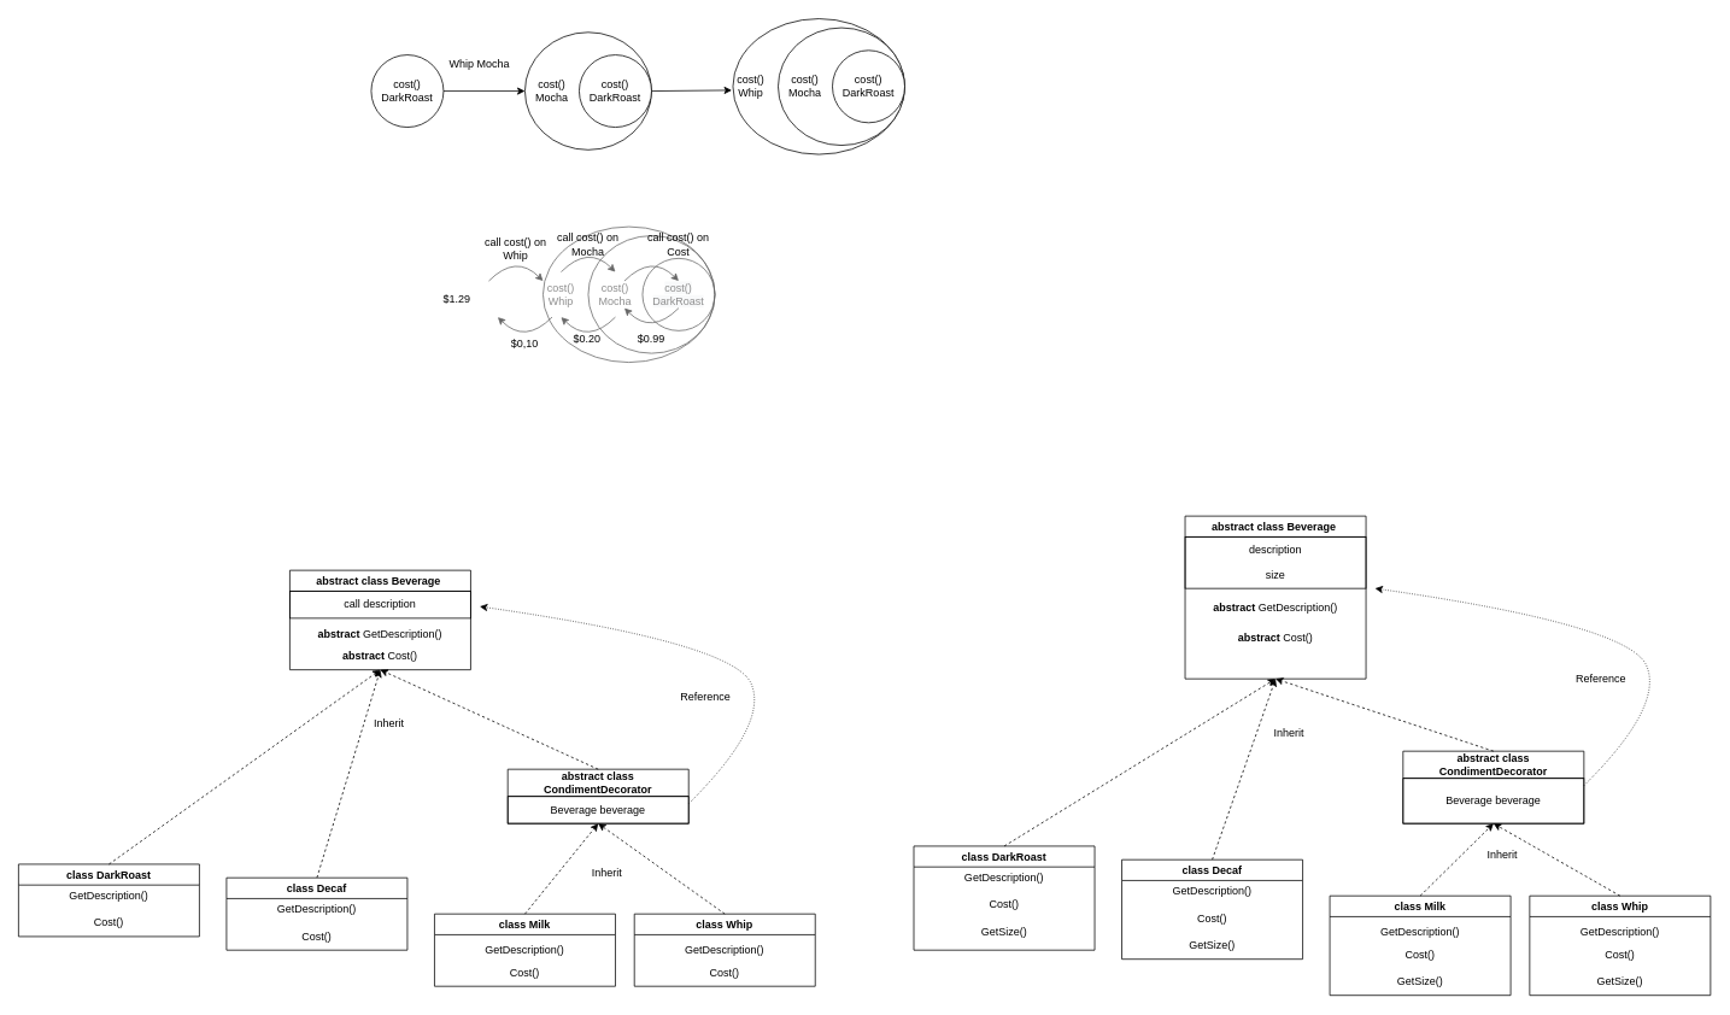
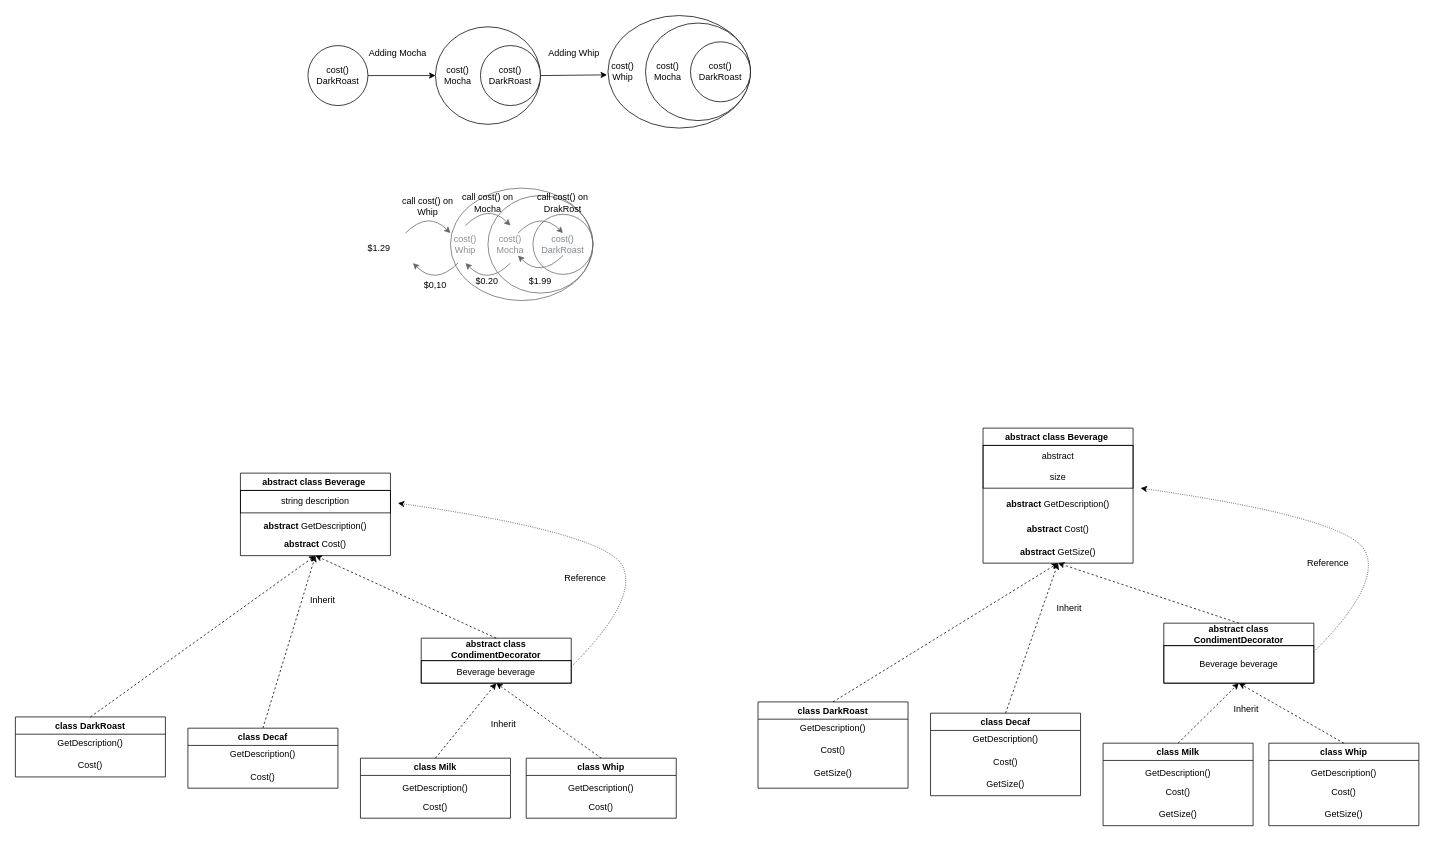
- <mxCell id="20" value="Whip Mocha" style="text;html=1;strokeColor=none;fillColor=none;align=center;verticalAlign=middle;whiteSpace=wrap;rounded=0;" vertex="1" parent="1"><mxGeometry x="485" y="60" width="90" height="20" as="geometry" /></mxCell>
+ <mxCell id="20" value="Adding Mocha" style="text;html=1;strokeColor=none;fillColor=none;align=center;verticalAlign=middle;whiteSpace=wrap;rounded=0;" vertex="1" parent="1"><mxGeometry x="485" y="60" width="90" height="20" as="geometry" /></mxCell>
+ <mxCell id="21" value="Adding Whip" style="text;html=1;strokeColor=none;fillColor=none;align=center;verticalAlign=middle;whiteSpace=wrap;rounded=0;" vertex="1" parent="1"><mxGeometry x="720" y="60" width="90" height="20" as="geometry" /></mxCell>
- <mxCell id="31" value="call cost() on &lt;br&gt;Cost" style="text;html=1;strokeColor=none;fillColor=none;align=center;verticalAlign=middle;whiteSpace=wrap;rounded=0;" vertex="1" parent="1"><mxGeometry x="680" y="260" width="140" height="20" as="geometry" /></mxCell>
+ <mxCell id="31" value="call cost() on &lt;br&gt;DrakRost" style="text;html=1;strokeColor=none;fillColor=none;align=center;verticalAlign=middle;whiteSpace=wrap;rounded=0;" vertex="1" parent="1"><mxGeometry x="680" y="260" width="140" height="20" as="geometry" /></mxCell>
- <mxCell id="32" value="$0.99" style="text;html=1;strokeColor=none;fillColor=none;align=center;verticalAlign=middle;whiteSpace=wrap;rounded=0;" vertex="1" parent="1"><mxGeometry x="650" y="365" width="140" height="20" as="geometry" /></mxCell>
+ <mxCell id="32" value="$1.99" style="text;html=1;strokeColor=none;fillColor=none;align=center;verticalAlign=middle;whiteSpace=wrap;rounded=0;" vertex="1" parent="1"><mxGeometry x="650" y="365" width="140" height="20" as="geometry" /></mxCell>
- <mxCell id="64" value="description" style="text;html=1;strokeColor=none;fillColor=none;align=center;verticalAlign=middle;whiteSpace=wrap;rounded=0;" vertex="1" parent="61"><mxGeometry y="23" width="200" height="30" as="geometry" /></mxCell>
+ <mxCell id="64" value="abstract" style="text;html=1;strokeColor=none;fillColor=none;align=center;verticalAlign=middle;whiteSpace=wrap;rounded=0;" vertex="1" parent="61"><mxGeometry y="23" width="200" height="30" as="geometry" /></mxCell>
- <mxCell id="38" value="call description" style="text;html=1;fillColor=none;align=center;verticalAlign=middle;whiteSpace=wrap;rounded=0;strokeColor=#000000;" vertex="1" parent="36"><mxGeometry y="23" width="200" height="30" as="geometry" /></mxCell>
+ <mxCell id="38" value="string description" style="text;html=1;fillColor=none;align=center;verticalAlign=middle;whiteSpace=wrap;rounded=0;strokeColor=#000000;" vertex="1" parent="36"><mxGeometry y="23" width="200" height="30" as="geometry" /></mxCell>
+ <mxCell id="66" value="&lt;b&gt;abstract &lt;/b&gt;GetSize()" style="text;html=1;strokeColor=none;fillColor=none;align=center;verticalAlign=middle;whiteSpace=wrap;rounded=0;" vertex="1" parent="61"><mxGeometry y="150" width="200" height="30" as="geometry" /></mxCell>
